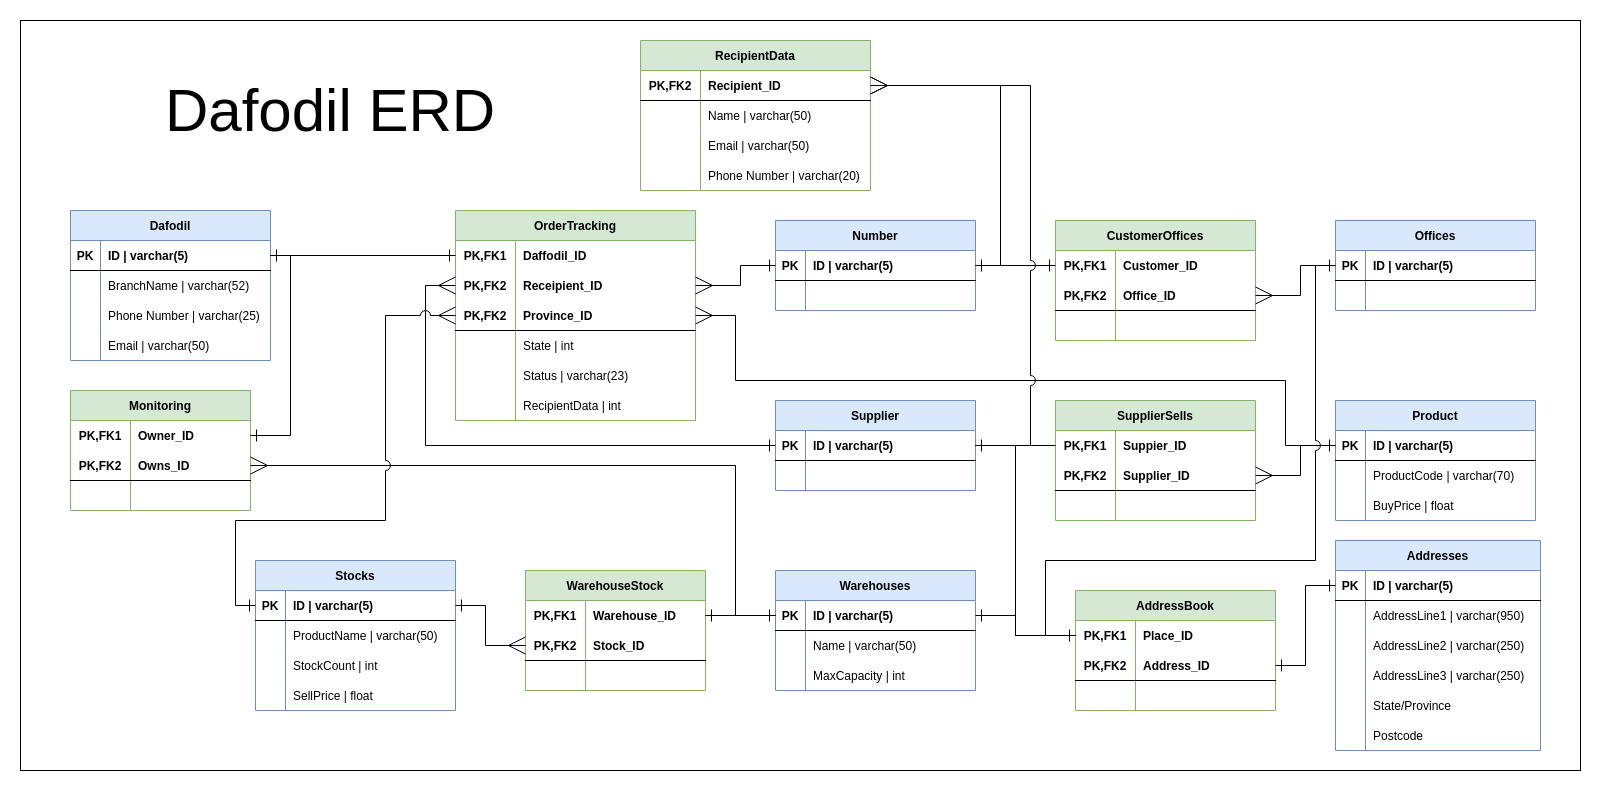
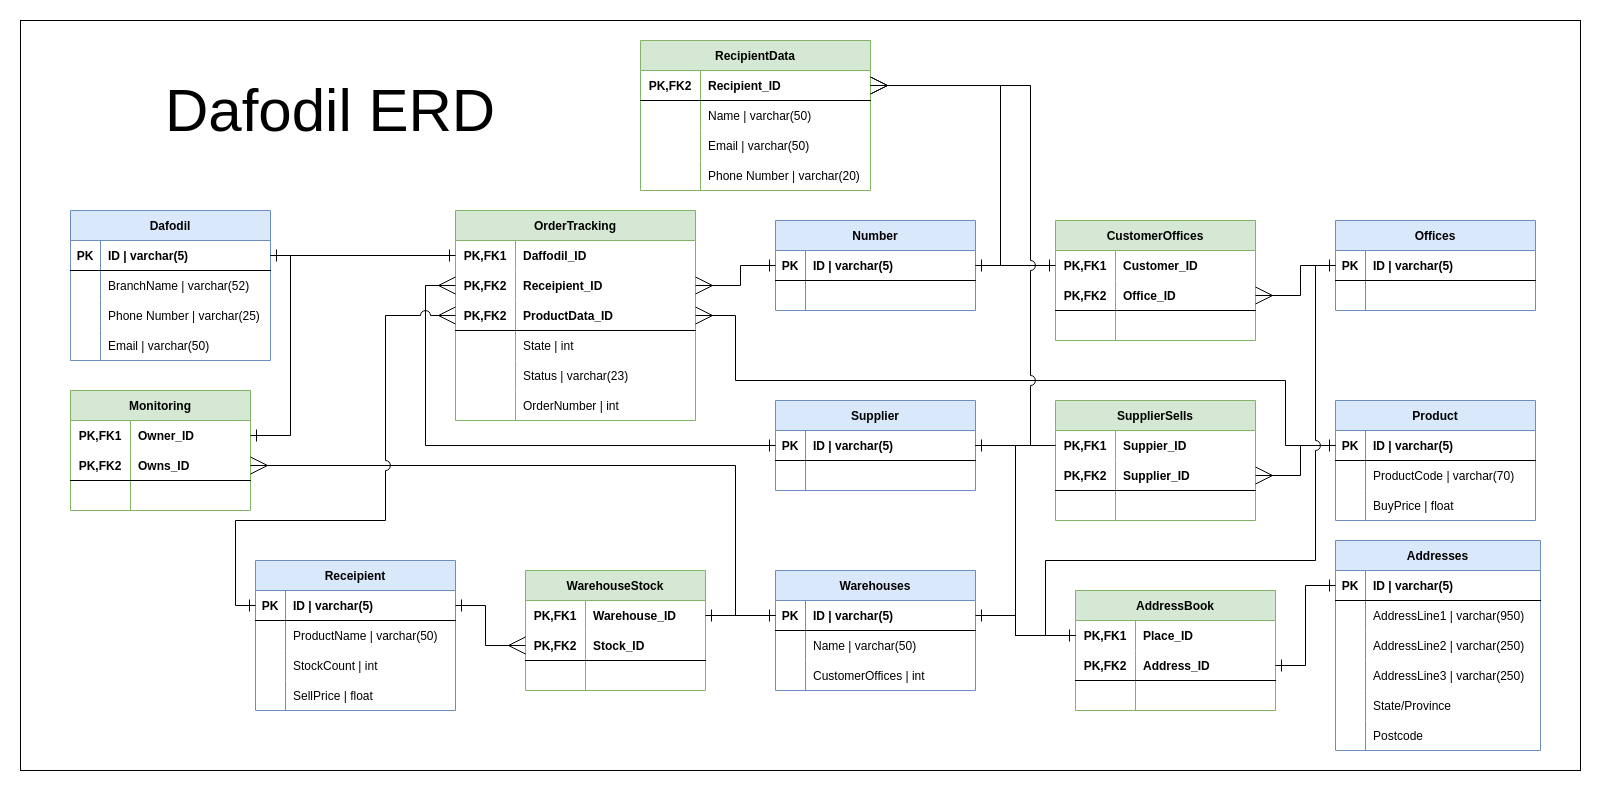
- <mxCell id="47" value="Province_ID" style="shape=partialRectangle;connectable=0;fillColor=none;top=0;left=0;bottom=0;right=0;align=left;spacingLeft=6;fontStyle=1;overflow=hidden;strokeColor=default;" parent="45" vertex="1"><mxGeometry x="60" width="180" height="30" as="geometry"><mxRectangle width="180" height="30" as="alternateBounds" /></mxGeometry></mxCell>
+ <mxCell id="47" value="ProductData_ID" style="shape=partialRectangle;connectable=0;fillColor=none;top=0;left=0;bottom=0;right=0;align=left;spacingLeft=6;fontStyle=1;overflow=hidden;strokeColor=default;" parent="45" vertex="1"><mxGeometry x="60" width="180" height="30" as="geometry"><mxRectangle width="180" height="30" as="alternateBounds" /></mxGeometry></mxCell>
- <mxCell id="56" value="RecipientData | int" style="shape=partialRectangle;connectable=0;fillColor=none;top=0;left=0;bottom=0;right=0;align=left;spacingLeft=6;overflow=hidden;strokeColor=default;" parent="54" vertex="1"><mxGeometry x="60" width="180" height="30" as="geometry"><mxRectangle width="180" height="30" as="alternateBounds" /></mxGeometry></mxCell>
+ <mxCell id="56" value="OrderNumber | int" style="shape=partialRectangle;connectable=0;fillColor=none;top=0;left=0;bottom=0;right=0;align=left;spacingLeft=6;overflow=hidden;strokeColor=default;" parent="54" vertex="1"><mxGeometry x="60" width="180" height="30" as="geometry"><mxRectangle width="180" height="30" as="alternateBounds" /></mxGeometry></mxCell>
- <mxCell id="144" value="Stocks" style="shape=table;startSize=30;container=1;collapsible=1;childLayout=tableLayout;fixedRows=1;rowLines=0;fontStyle=1;align=center;resizeLast=1;strokeColor=#6c8ebf;fillColor=#dae8fc;" parent="1" vertex="1"><mxGeometry x="255" y="560" width="200" height="150" as="geometry" /></mxCell>
+ <mxCell id="144" value="Receipient" style="shape=table;startSize=30;container=1;collapsible=1;childLayout=tableLayout;fixedRows=1;rowLines=0;fontStyle=1;align=center;resizeLast=1;strokeColor=#6c8ebf;fillColor=#dae8fc;" parent="1" vertex="1"><mxGeometry x="255" y="560" width="200" height="150" as="geometry" /></mxCell>
- <mxCell id="141" value="MaxCapacity | int" style="shape=partialRectangle;connectable=0;fillColor=none;top=0;left=0;bottom=0;right=0;align=left;spacingLeft=6;overflow=hidden;strokeColor=default;" parent="139" vertex="1"><mxGeometry x="30" width="170" height="30" as="geometry"><mxRectangle width="170" height="30" as="alternateBounds" /></mxGeometry></mxCell>
+ <mxCell id="141" value="CustomerOffices | int" style="shape=partialRectangle;connectable=0;fillColor=none;top=0;left=0;bottom=0;right=0;align=left;spacingLeft=6;overflow=hidden;strokeColor=default;" parent="139" vertex="1"><mxGeometry x="30" width="170" height="30" as="geometry"><mxRectangle width="170" height="30" as="alternateBounds" /></mxGeometry></mxCell>
